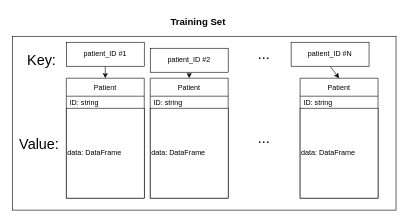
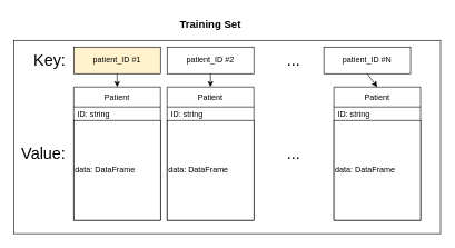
- <mxCell id="15" value="&lt;div style=&quot;font-size: 16px&quot;&gt;&lt;font style=&quot;font-size: 16px&quot;&gt;&lt;b&gt;Training Set&lt;/b&gt;&lt;/font&gt;&lt;/div&gt;" style="text;html=1;strokeColor=none;fillColor=none;align=center;verticalAlign=middle;whiteSpace=wrap;rounded=0;" vertex="1" parent="1"><mxGeometry x="265" y="20" width="130" height="30" as="geometry" /></mxCell>
+ <mxCell id="15" value="&lt;div style=&quot;font-size: 16px&quot;&gt;&lt;font style=&quot;font-size: 16px&quot;&gt;&lt;b&gt;Training Set&lt;/b&gt;&lt;/font&gt;&lt;/div&gt;" style="text;html=1;strokeColor=none;fillColor=none;align=center;verticalAlign=middle;whiteSpace=wrap;rounded=0;" vertex="1" parent="1"><mxGeometry x="250" y="20" width="130" height="30" as="geometry" /></mxCell>
- <mxCell id="12" value="patient_ID #1" style="rounded=0;whiteSpace=wrap;html=1;" vertex="1" parent="1"><mxGeometry x="110" y="70" width="130" height="40" as="geometry" /></mxCell>
+ <mxCell id="12" value="patient_ID #1" style="rounded=0;whiteSpace=wrap;html=1;fillColor=#fff2cc;" vertex="1" parent="1"><mxGeometry x="110" y="70" width="130" height="40" as="geometry" /></mxCell>
- <mxCell id="21" value="&lt;div align=&quot;right&quot;&gt;Key:&lt;/div&gt;" style="text;html=1;strokeColor=none;fillColor=none;align=right;verticalAlign=middle;whiteSpace=wrap;rounded=0;fontSize=24;" vertex="1" parent="1"><mxGeometry x="25" y="85" width="70" height="30" as="geometry" /></mxCell>
+ <mxCell id="21" value="&lt;div align=&quot;right&quot;&gt;Key:&lt;/div&gt;" style="text;html=1;strokeColor=none;fillColor=none;align=right;verticalAlign=middle;whiteSpace=wrap;rounded=0;fontSize=24;" vertex="1" parent="1"><mxGeometry x="30" y="75" width="70" height="30" as="geometry" /></mxCell>
- <mxCell id="13" value="patient_ID #2" style="rounded=0;whiteSpace=wrap;html=1;" vertex="1" parent="1"><mxGeometry x="250" y="80" width="130" height="40" as="geometry" /></mxCell>
+ <mxCell id="13" value="patient_ID #2" style="rounded=0;whiteSpace=wrap;html=1;" vertex="1" parent="1"><mxGeometry x="250" y="70" width="130" height="40" as="geometry" /></mxCell>
- <mxCell id="22" value="&lt;div align=&quot;right&quot;&gt;Value:&lt;/div&gt;" style="text;html=1;strokeColor=none;fillColor=none;align=right;verticalAlign=middle;whiteSpace=wrap;rounded=0;fontSize=24;" vertex="1" parent="1"><mxGeometry x="30" y="225" width="70" height="30" as="geometry" /></mxCell>
+ <mxCell id="22" value="&lt;div align=&quot;right&quot;&gt;Value:&lt;/div&gt;" style="text;html=1;strokeColor=none;fillColor=none;align=right;verticalAlign=middle;whiteSpace=wrap;rounded=0;fontSize=24;" vertex="1" parent="1"><mxGeometry x="30" y="215" width="70" height="30" as="geometry" /></mxCell>
